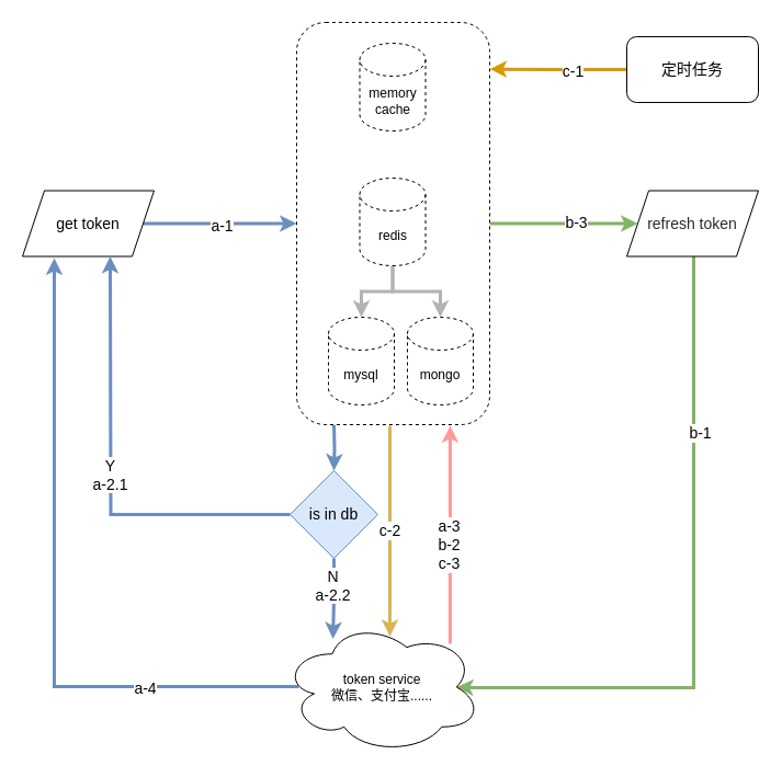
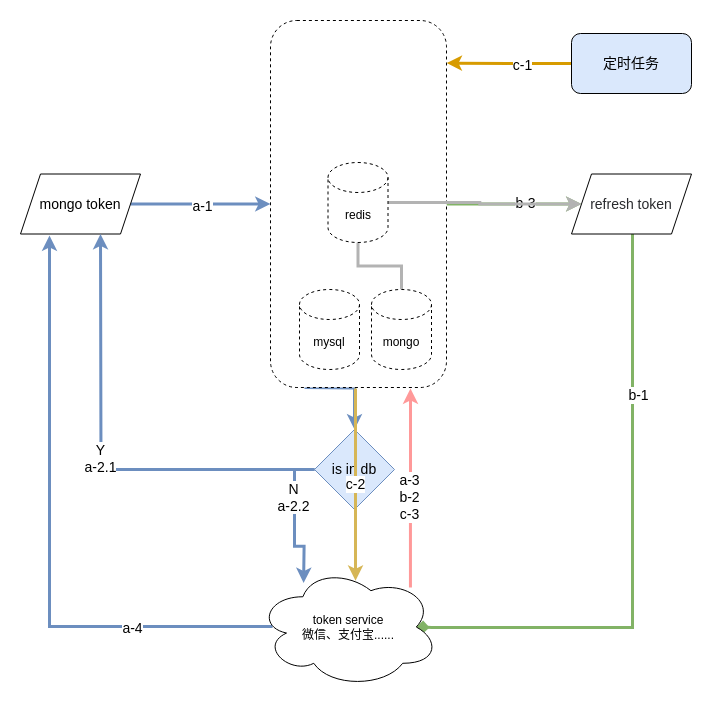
- <mxCell id="30" value="定时任务" style="rounded=1;whiteSpace=wrap;html=1;fontSize=14;" parent="1" vertex="1"><mxGeometry x="571" y="33" width="120" height="60" as="geometry" /></mxCell>
+ <mxCell id="30" value="定时任务" style="rounded=1;whiteSpace=wrap;html=1;fontSize=14;fillColor=#dae8fc;" parent="1" vertex="1"><mxGeometry x="571" y="33" width="120" height="60" as="geometry" /></mxCell>
- <mxCell id="12" value="memory&lt;br&gt;cache" style="shape=cylinder3;whiteSpace=wrap;html=1;boundedLbl=1;backgroundOutline=1;size=15;dashed=1;" parent="1" vertex="1"><mxGeometry x="327.5" y="39" width="60" height="80" as="geometry" /></mxCell>
- <mxCell id="8" value="&lt;font style=&quot;font-size: 14px;&quot;&gt;get token&lt;/font&gt;" style="shape=parallelogram;perimeter=parallelogramPerimeter;whiteSpace=wrap;html=1;fixedSize=1;" parent="1" vertex="1"><mxGeometry x="20" y="173.5" width="120" height="60" as="geometry" /></mxCell>
+ <mxCell id="8" value="&lt;font style=&quot;font-size: 14px;&quot;&gt;mongo token&lt;/font&gt;" style="shape=parallelogram;perimeter=parallelogramPerimeter;whiteSpace=wrap;html=1;fixedSize=1;" parent="1" vertex="1"><mxGeometry x="20" y="173.5" width="120" height="60" as="geometry" /></mxCell>
- <mxCell id="13" style="edgeStyle=orthogonalEdgeStyle;rounded=0;orthogonalLoop=1;jettySize=auto;html=1;entryX=0.5;entryY=0;entryDx=0;entryDy=0;entryPerimeter=0;fillColor=#fff2cc;strokeColor=#B3B3B3;strokeWidth=3;" parent="1" source="15" target="16" edge="1"><mxGeometry relative="1" as="geometry" /></mxCell>
+ <mxCell id="13" style="edgeStyle=orthogonalEdgeStyle;rounded=0;orthogonalLoop=1;jettySize=auto;html=1;fillColor=#fff2cc;strokeColor=#B3B3B3;strokeWidth=3;" parent="1" source="15" target="11" edge="1"><mxGeometry relative="1" as="geometry" /></mxCell>
- <mxCell id="14" style="edgeStyle=orthogonalEdgeStyle;rounded=0;orthogonalLoop=1;jettySize=auto;html=1;entryX=0.5;entryY=0;entryDx=0;entryDy=0;entryPerimeter=0;fillColor=#fff2cc;strokeColor=#B3B3B3;strokeWidth=3;" parent="1" source="15" target="17" edge="1"><mxGeometry relative="1" as="geometry" /></mxCell>
+ <mxCell id="14" style="edgeStyle=orthogonalEdgeStyle;rounded=0;orthogonalLoop=1;jettySize=auto;html=1;entryX=0.5;entryY=0;entryDx=0;entryDy=0;entryPerimeter=0;fillColor=#fff2cc;strokeColor=#B3B3B3;strokeWidth=3;endArrow=none;" parent="1" source="15" target="17" edge="1"><mxGeometry relative="1" as="geometry" /></mxCell>
- <mxCell id="27" value="is in db" style="rhombus;whiteSpace=wrap;html=1;fontSize=14;fillColor=#dae8fc;strokeColor=#6c8ebf;" parent="1" vertex="1"><mxGeometry x="264" y="429" width="80" height="80" as="geometry" /></mxCell>
+ <mxCell id="27" value="is in db" style="rhombus;whiteSpace=wrap;html=1;fontSize=14;fillColor=#dae8fc;strokeColor=#6c8ebf;" parent="1" vertex="1"><mxGeometry x="314" y="429" width="80" height="80" as="geometry" /></mxCell>
- <mxCell id="9" style="edgeStyle=orthogonalEdgeStyle;rounded=0;orthogonalLoop=1;jettySize=auto;html=1;entryX=0.875;entryY=0.5;entryDx=0;entryDy=0;entryPerimeter=0;strokeColor=#82b366;strokeWidth=3;fontSize=14;fillColor=#d5e8d4;" parent="1" source="11" target="21" edge="1"><mxGeometry relative="1" as="geometry"><Array as="points"><mxPoint x="632" y="627" /><mxPoint x="431" y="627" /></Array></mxGeometry></mxCell>
+ <mxCell id="9" style="edgeStyle=orthogonalEdgeStyle;rounded=0;orthogonalLoop=1;jettySize=auto;html=1;entryX=0.875;entryY=0.5;entryDx=0;entryDy=0;entryPerimeter=0;strokeColor=#82b366;strokeWidth=3;fontSize=14;fillColor=#d5e8d4;endArrow=diamond;" parent="1" source="11" target="21" edge="1"><mxGeometry relative="1" as="geometry"><Array as="points"><mxPoint x="632" y="627" /><mxPoint x="431" y="627" /></Array></mxGeometry></mxCell>
